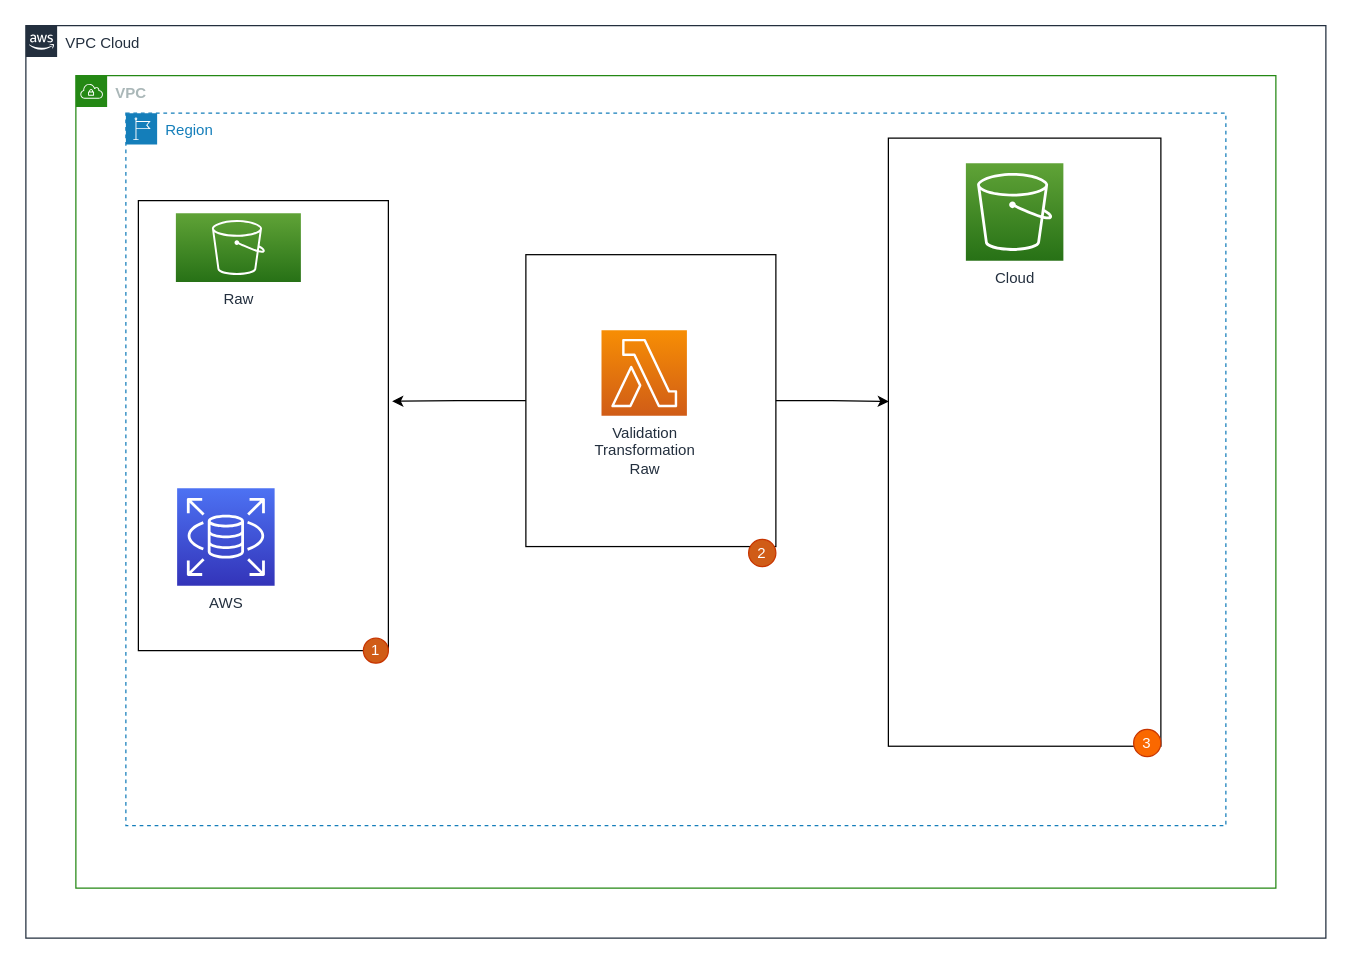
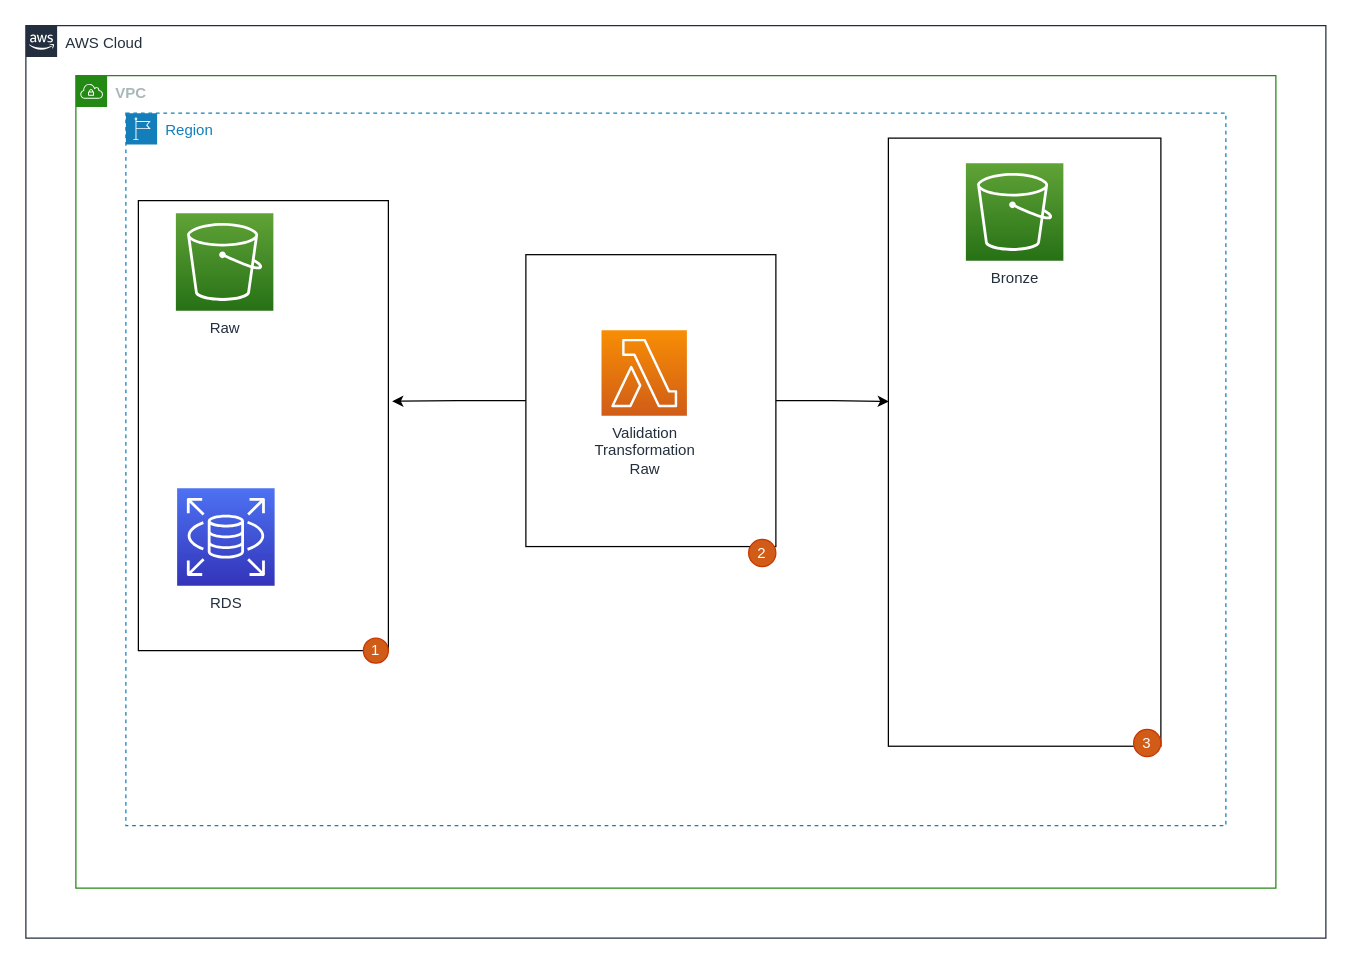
- <mxCell id="2" value="VPC Cloud" style="points=[[0,0],[0.25,0],[0.5,0],[0.75,0],[1,0],[1,0.25],[1,0.5],[1,0.75],[1,1],[0.75,1],[0.5,1],[0.25,1],[0,1],[0,0.75],[0,0.5],[0,0.25]];outlineConnect=0;gradientColor=none;html=1;whiteSpace=wrap;fontSize=12;fontStyle=0;container=1;pointerEvents=0;collapsible=0;recursiveResize=0;shape=mxgraph.aws4.group;grIcon=mxgraph.aws4.group_aws_cloud_alt;strokeColor=#232F3E;fillColor=none;verticalAlign=top;align=left;spacingLeft=30;fontColor=#232F3E;dashed=0;" parent="1" vertex="1"><mxGeometry x="20" y="20" width="1040" height="730" as="geometry" /></mxCell>
+ <mxCell id="2" value="AWS Cloud" style="points=[[0,0],[0.25,0],[0.5,0],[0.75,0],[1,0],[1,0.25],[1,0.5],[1,0.75],[1,1],[0.75,1],[0.5,1],[0.25,1],[0,1],[0,0.75],[0,0.5],[0,0.25]];outlineConnect=0;gradientColor=none;html=1;whiteSpace=wrap;fontSize=12;fontStyle=0;container=1;pointerEvents=0;collapsible=0;recursiveResize=0;shape=mxgraph.aws4.group;grIcon=mxgraph.aws4.group_aws_cloud_alt;strokeColor=#232F3E;fillColor=none;verticalAlign=top;align=left;spacingLeft=30;fontColor=#232F3E;dashed=0;" parent="1" vertex="1"><mxGeometry x="20" y="20" width="1040" height="730" as="geometry" /></mxCell>
- <mxCell id="16" value="Raw" style="sketch=0;points=[[0,0,0],[0.25,0,0],[0.5,0,0],[0.75,0,0],[1,0,0],[0,1,0],[0.25,1,0],[0.5,1,0],[0.75,1,0],[1,1,0],[0,0.25,0],[0,0.5,0],[0,0.75,0],[1,0.25,0],[1,0.5,0],[1,0.75,0]];outlineConnect=0;fontColor=#232F3E;gradientColor=#60A337;gradientDirection=north;fillColor=#277116;strokeColor=#ffffff;dashed=0;verticalLabelPosition=bottom;verticalAlign=top;align=center;html=1;fontSize=12;fontStyle=0;aspect=fixed;shape=mxgraph.aws4.resourceIcon;resIcon=mxgraph.aws4.s3;" vertex="1" parent="4"><mxGeometry x="40" y="80" width="100" height="55" as="geometry" /></mxCell>
+ <mxCell id="16" value="Raw" style="sketch=0;points=[[0,0,0],[0.25,0,0],[0.5,0,0],[0.75,0,0],[1,0,0],[0,1,0],[0.25,1,0],[0.5,1,0],[0.75,1,0],[1,1,0],[0,0.25,0],[0,0.5,0],[0,0.75,0],[1,0.25,0],[1,0.5,0],[1,0.75,0]];outlineConnect=0;fontColor=#232F3E;gradientColor=#60A337;gradientDirection=north;fillColor=#277116;strokeColor=#ffffff;dashed=0;verticalLabelPosition=bottom;verticalAlign=top;align=center;html=1;fontSize=12;fontStyle=0;aspect=fixed;shape=mxgraph.aws4.resourceIcon;resIcon=mxgraph.aws4.s3;" vertex="1" parent="4"><mxGeometry x="40" y="80" width="78" height="78" as="geometry" /></mxCell>
- <mxCell id="11" value="Cloud" style="sketch=0;points=[[0,0,0],[0.25,0,0],[0.5,0,0],[0.75,0,0],[1,0,0],[0,1,0],[0.25,1,0],[0.5,1,0],[0.75,1,0],[1,1,0],[0,0.25,0],[0,0.5,0],[0,0.75,0],[1,0.25,0],[1,0.5,0],[1,0.75,0]];outlineConnect=0;fontColor=#232F3E;gradientColor=#60A337;gradientDirection=north;fillColor=#277116;strokeColor=#ffffff;dashed=0;verticalLabelPosition=bottom;verticalAlign=top;align=center;html=1;fontSize=12;fontStyle=0;aspect=fixed;shape=mxgraph.aws4.resourceIcon;resIcon=mxgraph.aws4.s3;" parent="4" vertex="1"><mxGeometry x="672" y="40" width="78" height="78" as="geometry" /></mxCell>
+ <mxCell id="11" value="Bronze" style="sketch=0;points=[[0,0,0],[0.25,0,0],[0.5,0,0],[0.75,0,0],[1,0,0],[0,1,0],[0.25,1,0],[0.5,1,0],[0.75,1,0],[1,1,0],[0,0.25,0],[0,0.5,0],[0,0.75,0],[1,0.25,0],[1,0.5,0],[1,0.75,0]];outlineConnect=0;fontColor=#232F3E;gradientColor=#60A337;gradientDirection=north;fillColor=#277116;strokeColor=#ffffff;dashed=0;verticalLabelPosition=bottom;verticalAlign=top;align=center;html=1;fontSize=12;fontStyle=0;aspect=fixed;shape=mxgraph.aws4.resourceIcon;resIcon=mxgraph.aws4.s3;" parent="4" vertex="1"><mxGeometry x="672" y="40" width="78" height="78" as="geometry" /></mxCell>
- <mxCell id="17" value="AWS" style="sketch=0;points=[[0,0,0],[0.25,0,0],[0.5,0,0],[0.75,0,0],[1,0,0],[0,1,0],[0.25,1,0],[0.5,1,0],[0.75,1,0],[1,1,0],[0,0.25,0],[0,0.5,0],[0,0.75,0],[1,0.25,0],[1,0.5,0],[1,0.75,0]];outlineConnect=0;fontColor=#232F3E;gradientColor=#4D72F3;gradientDirection=north;fillColor=#3334B9;strokeColor=#ffffff;dashed=0;verticalLabelPosition=bottom;verticalAlign=top;align=center;html=1;fontSize=12;fontStyle=0;aspect=fixed;shape=mxgraph.aws4.resourceIcon;resIcon=mxgraph.aws4.rds;" vertex="1" parent="4"><mxGeometry x="41" y="300" width="78" height="78" as="geometry" /></mxCell>
+ <mxCell id="17" value="RDS" style="sketch=0;points=[[0,0,0],[0.25,0,0],[0.5,0,0],[0.75,0,0],[1,0,0],[0,1,0],[0.25,1,0],[0.5,1,0],[0.75,1,0],[1,1,0],[0,0.25,0],[0,0.5,0],[0,0.75,0],[1,0.25,0],[1,0.5,0],[1,0.75,0]];outlineConnect=0;fontColor=#232F3E;gradientColor=#4D72F3;gradientDirection=north;fillColor=#3334B9;strokeColor=#ffffff;dashed=0;verticalLabelPosition=bottom;verticalAlign=top;align=center;html=1;fontSize=12;fontStyle=0;aspect=fixed;shape=mxgraph.aws4.resourceIcon;resIcon=mxgraph.aws4.rds;" vertex="1" parent="4"><mxGeometry x="41" y="300" width="78" height="78" as="geometry" /></mxCell>
- <mxCell id="7" value="3" style="ellipse;whiteSpace=wrap;html=1;aspect=fixed;fillColor=#fa6800;fontColor=#FFFFFF;strokeColor=#C73500;" vertex="1" parent="5"><mxGeometry x="196.2" y="472.973" width="21.8" height="21.8" as="geometry" /></mxCell>
+ <mxCell id="7" value="3" style="ellipse;whiteSpace=wrap;html=1;aspect=fixed;fillColor=#d05c17;fontColor=#FFFFFF;strokeColor=#C73500;" vertex="1" parent="5"><mxGeometry x="196.2" y="472.973" width="21.8" height="21.8" as="geometry" /></mxCell>
